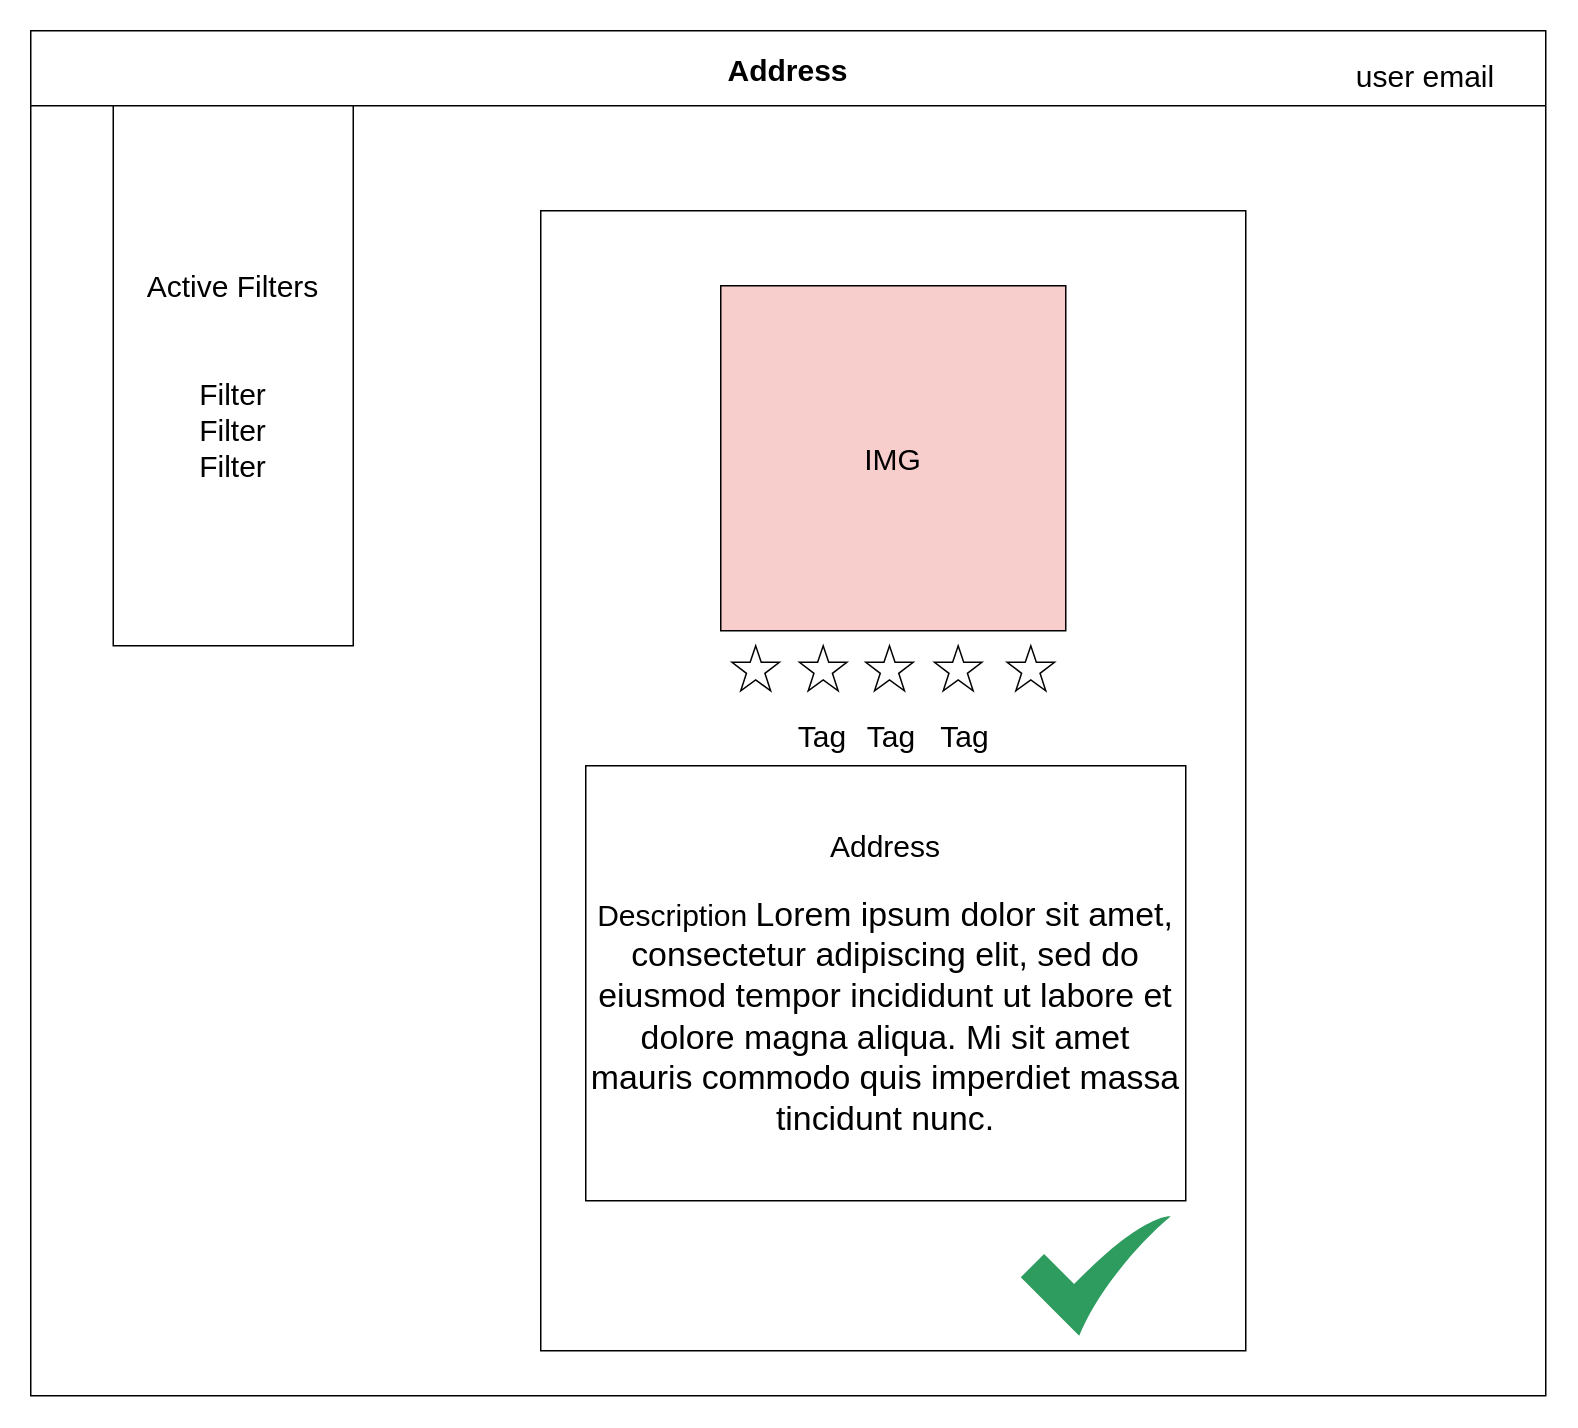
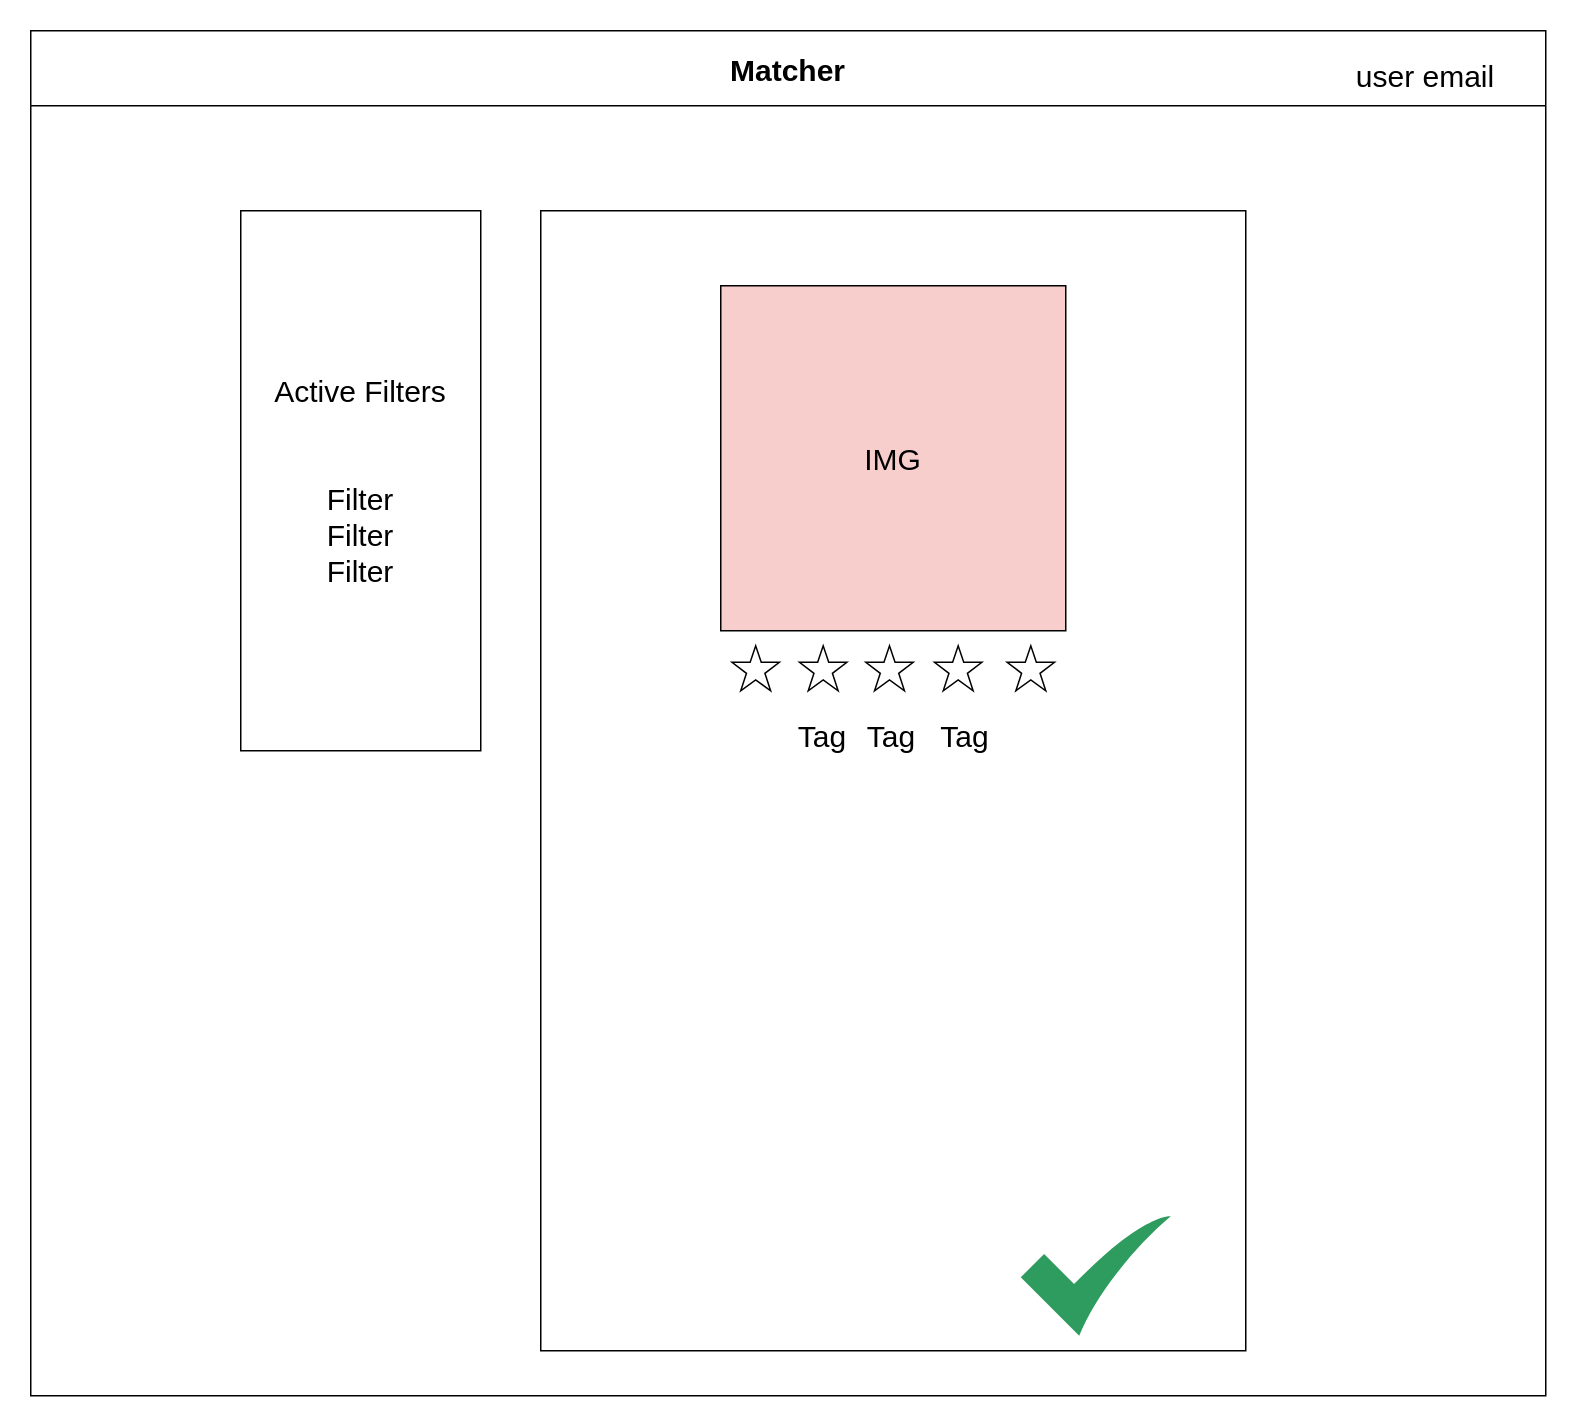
- <mxCell id="3" value="Address" style="swimlane;startSize=50;fontSize=20;" parent="1" vertex="1"><mxGeometry x="20" y="20" width="1010" height="910" as="geometry" /></mxCell>
+ <mxCell id="3" value="Matcher" style="swimlane;startSize=50;fontSize=20;" parent="1" vertex="1"><mxGeometry x="20" y="20" width="1010" height="910" as="geometry" /></mxCell>
- <mxCell id="4" value="Active Filters&lt;br&gt;&lt;br&gt;&lt;br&gt;Filter&lt;br&gt;Filter&lt;br&gt;Filter" style="whiteSpace=wrap;html=1;fontSize=20;" parent="3" vertex="1"><mxGeometry x="55" y="50" width="160" height="360" as="geometry" /></mxCell>
+ <mxCell id="4" value="Active Filters&lt;br&gt;&lt;br&gt;&lt;br&gt;Filter&lt;br&gt;Filter&lt;br&gt;Filter" style="whiteSpace=wrap;html=1;fontSize=20;" parent="3" vertex="1"><mxGeometry x="140" y="120" width="160" height="360" as="geometry" /></mxCell>
- <mxCell id="6" value="&lt;p&gt;&lt;span style=&quot;background-color: rgb(255 , 255 , 255)&quot;&gt;Address&lt;/span&gt;&lt;/p&gt;&lt;p&gt;&lt;span style=&quot;background-color: rgb(255 , 255 , 255)&quot;&gt;Description&amp;nbsp;&lt;span style=&quot;font-size: 22.562px&quot;&gt;Lorem ipsum dolor sit amet, consectetur adipiscing elit, sed do eiusmod tempor incididunt ut labore et dolore magna aliqua. Mi sit amet mauris commodo quis imperdiet massa tincidunt nunc.&lt;/span&gt;&lt;/span&gt;&lt;/p&gt;" style="text;html=1;align=center;verticalAlign=middle;whiteSpace=wrap;rounded=0;fontSize=20;strokeColor=#000000;" vertex="1" parent="3"><mxGeometry x="370" y="490" width="400" height="290" as="geometry" /></mxCell>
